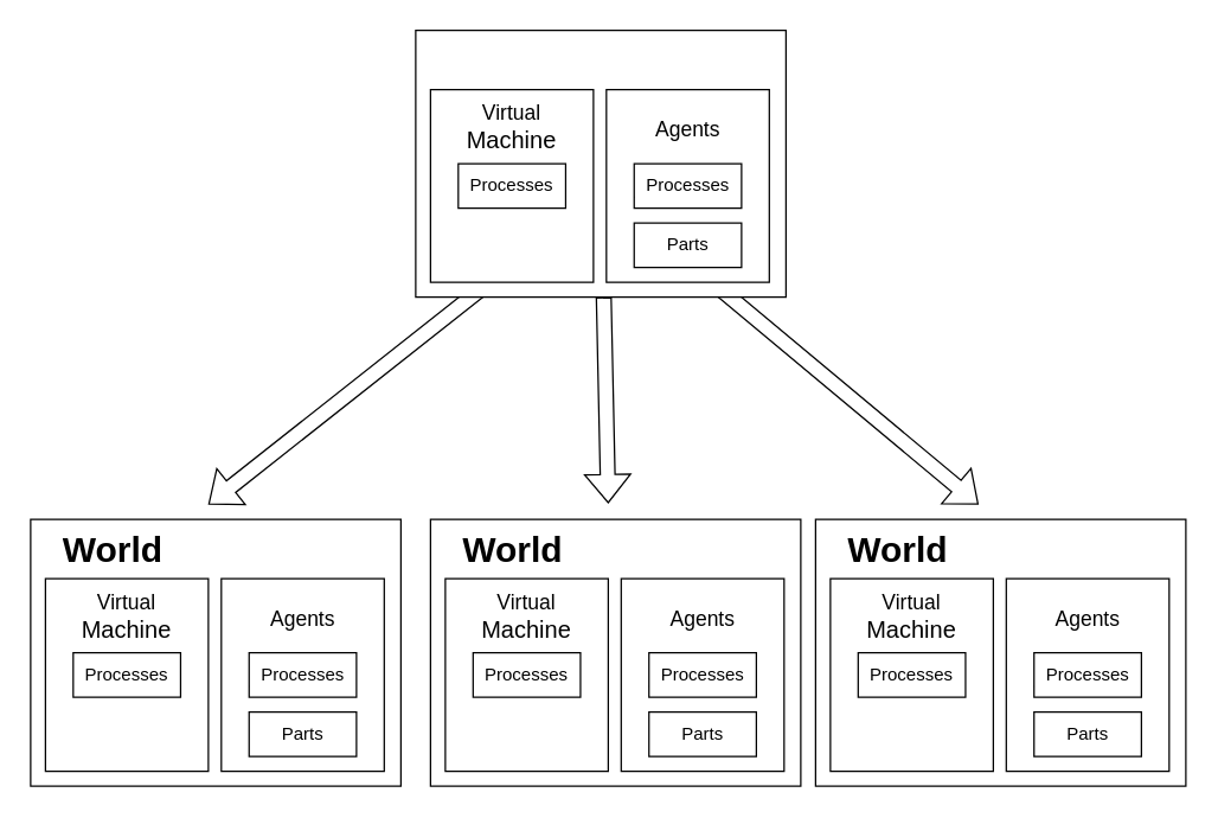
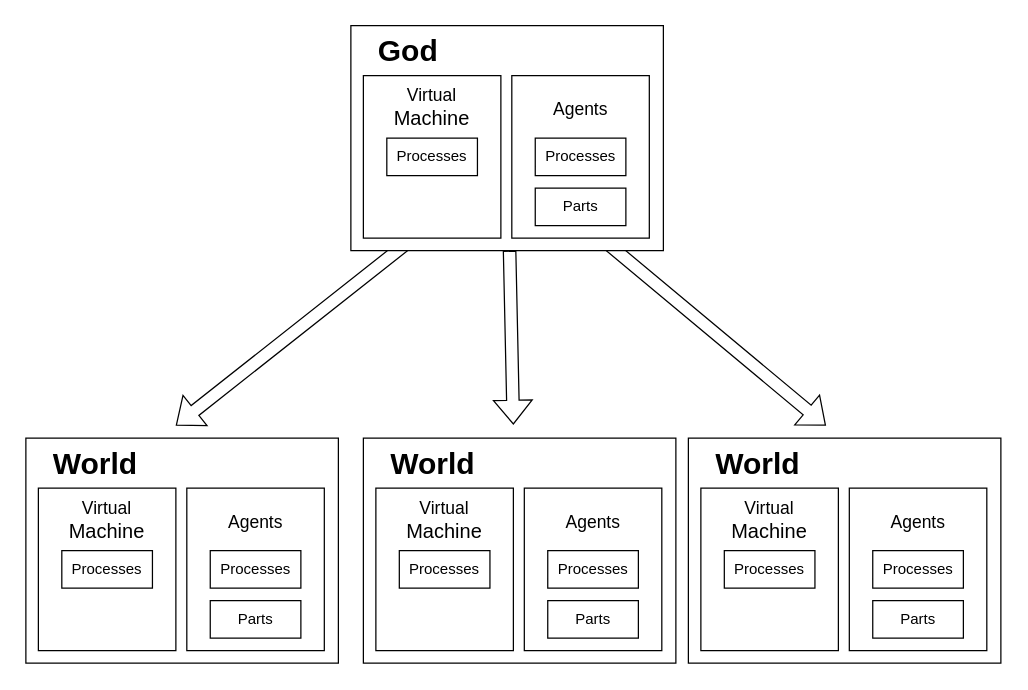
+ <mxCell id="9" value="&lt;h1 style=&quot;margin-top: 0px;&quot;&gt;God&lt;/h1&gt;" style="text;html=1;whiteSpace=wrap;overflow=hidden;rounded=0;" parent="5" vertex="1"><mxGeometry x="20" width="180" height="40" as="geometry" /></mxCell>
